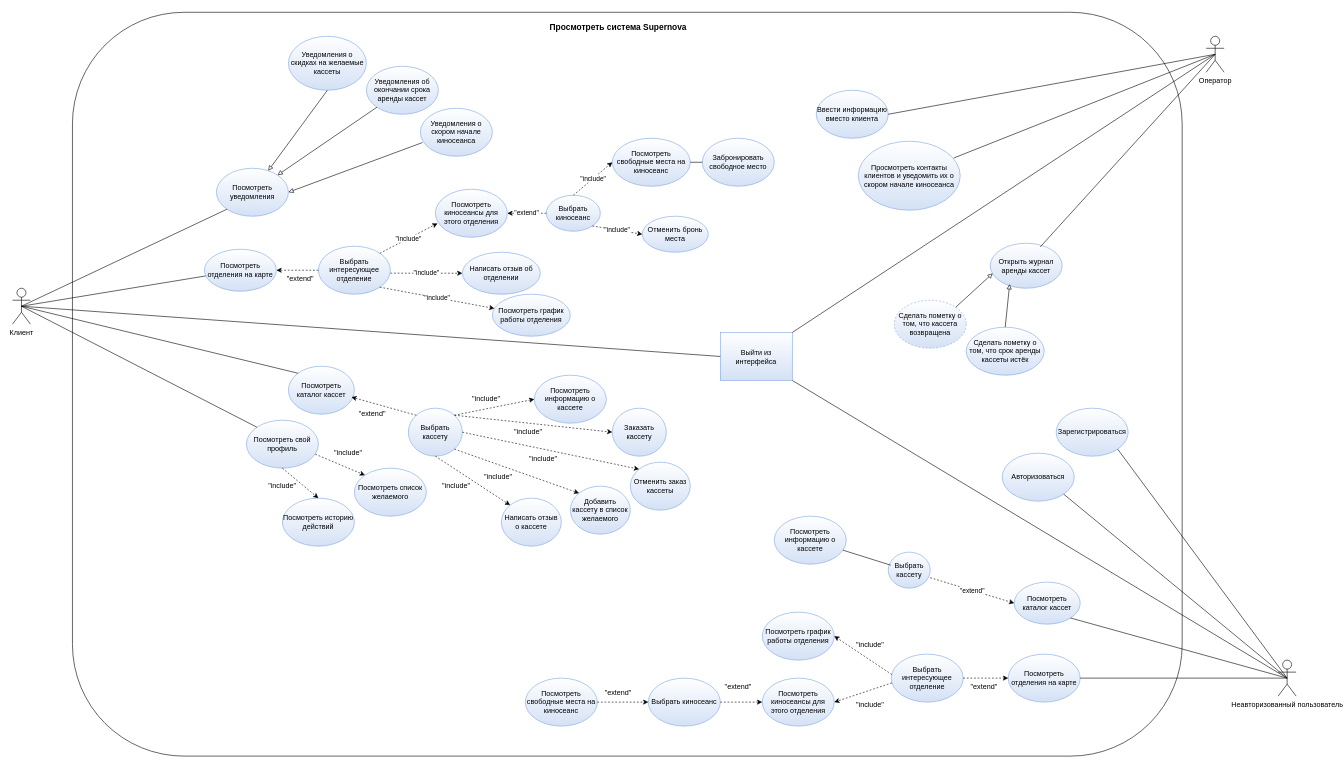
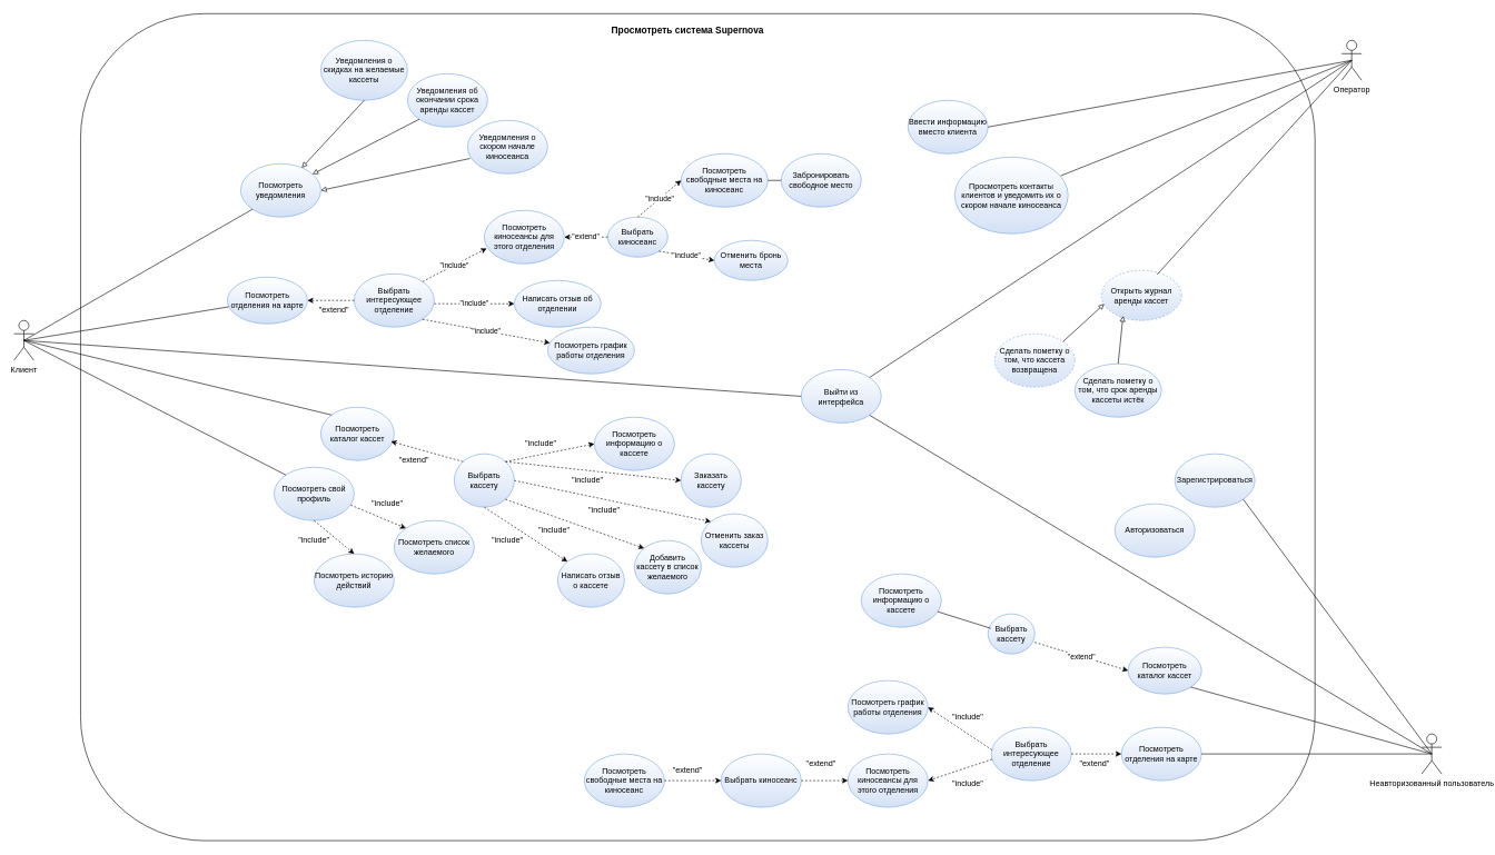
- <mxCell id="52" value="Посмотреть уведомления" style="ellipse;whiteSpace=wrap;html=1;strokeColor=#7EA6E0;align=center;verticalAlign=middle;fontFamily=Helvetica;fontSize=12;fontColor=default;fillColor=default;gradientColor=#D4E1F5;" parent="1" vertex="1"><mxGeometry x="360" y="280" width="120" height="80" as="geometry" /></mxCell>
+ <mxCell id="52" value="Посмотреть уведомления" style="ellipse;whiteSpace=wrap;html=1;strokeColor=#7EA6E0;align=center;verticalAlign=middle;fontFamily=Helvetica;fontSize=12;fontColor=default;fillColor=default;gradientColor=#D4E1F5;" parent="1" vertex="1"><mxGeometry x="360" y="245" width="120" height="80" as="geometry" /></mxCell>
- <mxCell id="66" value="Открыть журнал аренды кассет" style="ellipse;whiteSpace=wrap;html=1;strokeColor=#7EA6E0;align=center;verticalAlign=middle;fontFamily=Helvetica;fontSize=12;fontColor=default;fillColor=default;gradientColor=#D4E1F5;" parent="1" vertex="1"><mxGeometry x="1650" y="405" width="120" height="75" as="geometry" /></mxCell>
+ <mxCell id="66" value="Открыть журнал аренды кассет" style="ellipse;whiteSpace=wrap;html=1;strokeColor=#7EA6E0;align=center;verticalAlign=middle;fontFamily=Helvetica;fontSize=12;fontColor=default;fillColor=default;gradientColor=#D4E1F5;dashed=1;" parent="1" vertex="1"><mxGeometry x="1650" y="405" width="120" height="75" as="geometry" /></mxCell>
- <mxCell id="41" value="Выйти из интерфейса" style="whiteSpace=wrap;html=1;strokeColor=#7EA6E0;align=center;verticalAlign=middle;fontFamily=Helvetica;fontSize=12;fontColor=default;fillColor=default;gradientColor=#D4E1F5;rounded=0;" parent="1" vertex="1"><mxGeometry x="1200" y="553.75" width="120" height="80" as="geometry" /></mxCell>
+ <mxCell id="41" value="Выйти из интерфейса" style="ellipse;whiteSpace=wrap;html=1;strokeColor=#7EA6E0;align=center;verticalAlign=middle;fontFamily=Helvetica;fontSize=12;fontColor=default;fillColor=default;gradientColor=#D4E1F5;" parent="1" vertex="1"><mxGeometry x="1200" y="553.75" width="120" height="80" as="geometry" /></mxCell>
- <mxCell id="76" value="" style="endArrow=none;html=1;rounded=0;entryX=0.5;entryY=0.5;entryDx=0;entryDy=0;entryPerimeter=0;exitX=1;exitY=1;exitDx=0;exitDy=0;" parent="1" source="75" target="72" edge="1"><mxGeometry width="50" height="50" relative="1" as="geometry"><mxPoint x="1440" y="880" as="sourcePoint" /><mxPoint x="1490" y="830" as="targetPoint" /></mxGeometry></mxCell>
